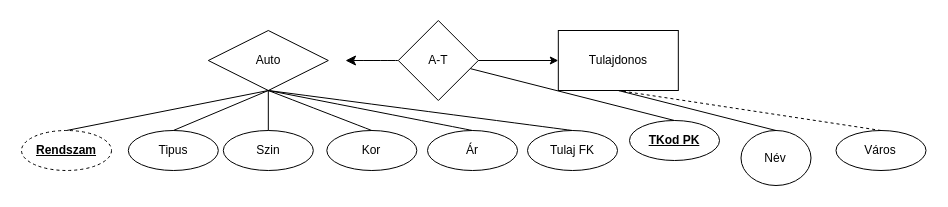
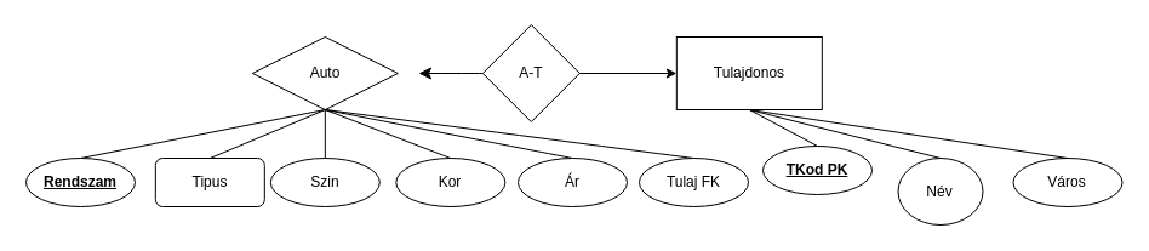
- <mxCell id="13" value="" style="endArrow=none;html=1;rounded=0;exitX=0.5;exitY=0;exitDx=0;exitDy=0;" edge="1" parent="1" source="7" target="16"><mxGeometry width="50" height="50" relative="1" as="geometry"><mxPoint x="467.818" y="200" as="sourcePoint" /><mxPoint x="517.818" y="150" as="targetPoint" /></mxGeometry></mxCell>
+ <mxCell id="13" value="" style="endArrow=none;html=1;rounded=0;entryX=0.5;entryY=1;entryDx=0;entryDy=0;exitX=0.5;exitY=0;exitDx=0;exitDy=0;" edge="1" parent="1" source="7" target="2"><mxGeometry width="50" height="50" relative="1" as="geometry"><mxPoint x="467.818" y="200" as="sourcePoint" /><mxPoint x="517.818" y="150" as="targetPoint" /></mxGeometry></mxCell>
- <mxCell id="15" value="" style="endArrow=none;html=1;rounded=0;entryX=0.5;entryY=1;entryDx=0;entryDy=0;exitX=0.5;exitY=0;exitDx=0;exitDy=0;dashed=1;" edge="1" parent="1" source="9" target="2"><mxGeometry width="50" height="50" relative="1" as="geometry"><mxPoint x="467.818" y="200" as="sourcePoint" /><mxPoint x="517.818" y="150" as="targetPoint" /></mxGeometry></mxCell>
+ <mxCell id="15" value="" style="endArrow=none;html=1;rounded=0;entryX=0.5;entryY=1;entryDx=0;entryDy=0;exitX=0.5;exitY=0;exitDx=0;exitDy=0;" edge="1" parent="1" source="9" target="2"><mxGeometry width="50" height="50" relative="1" as="geometry"><mxPoint x="467.818" y="200" as="sourcePoint" /><mxPoint x="517.818" y="150" as="targetPoint" /></mxGeometry></mxCell>
- <mxCell id="4" value="&lt;b&gt;&lt;u&gt;Rendszam&lt;/u&gt;&lt;/b&gt;" style="ellipse;whiteSpace=wrap;html=1;dashed=1;" vertex="1" parent="1"><mxGeometry x="20.998" y="130" width="90" height="40" as="geometry" /></mxCell>
+ <mxCell id="4" value="&lt;b&gt;&lt;u&gt;Rendszam&lt;/u&gt;&lt;/b&gt;" style="ellipse;whiteSpace=wrap;html=1;" vertex="1" parent="1"><mxGeometry x="20.998" y="130" width="90" height="40" as="geometry" /></mxCell>
- <mxCell id="5" value="Tipus" style="ellipse;whiteSpace=wrap;html=1;" vertex="1" parent="1"><mxGeometry x="127.818" y="130" width="90" height="40" as="geometry" /></mxCell>
+ <mxCell id="5" value="Tipus" style="whiteSpace=wrap;html=1;rounded=1;" vertex="1" parent="1"><mxGeometry x="127.818" y="130" width="90" height="40" as="geometry" /></mxCell>
